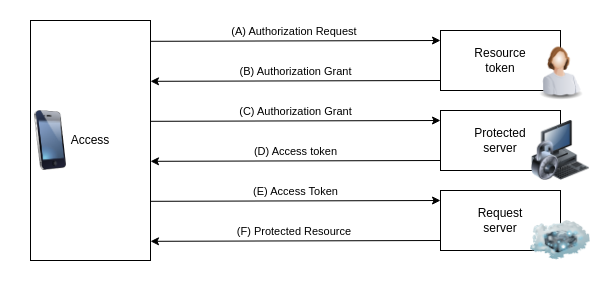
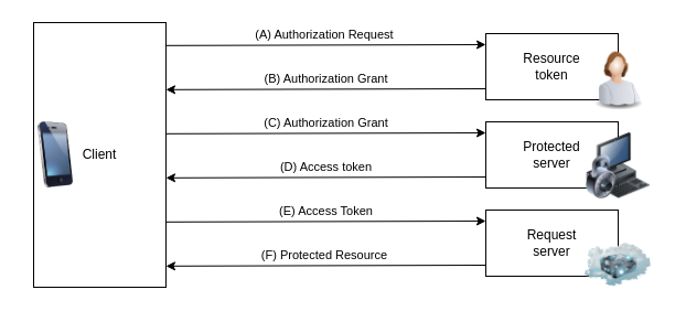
- <mxCell id="2" value="Access" style="rounded=0;whiteSpace=wrap;html=1;" vertex="1" parent="1"><mxGeometry x="30" y="20" width="120" height="240" as="geometry" /></mxCell>
+ <mxCell id="2" value="Client" style="rounded=0;whiteSpace=wrap;html=1;" vertex="1" parent="1"><mxGeometry x="30" y="20" width="120" height="240" as="geometry" /></mxCell>
